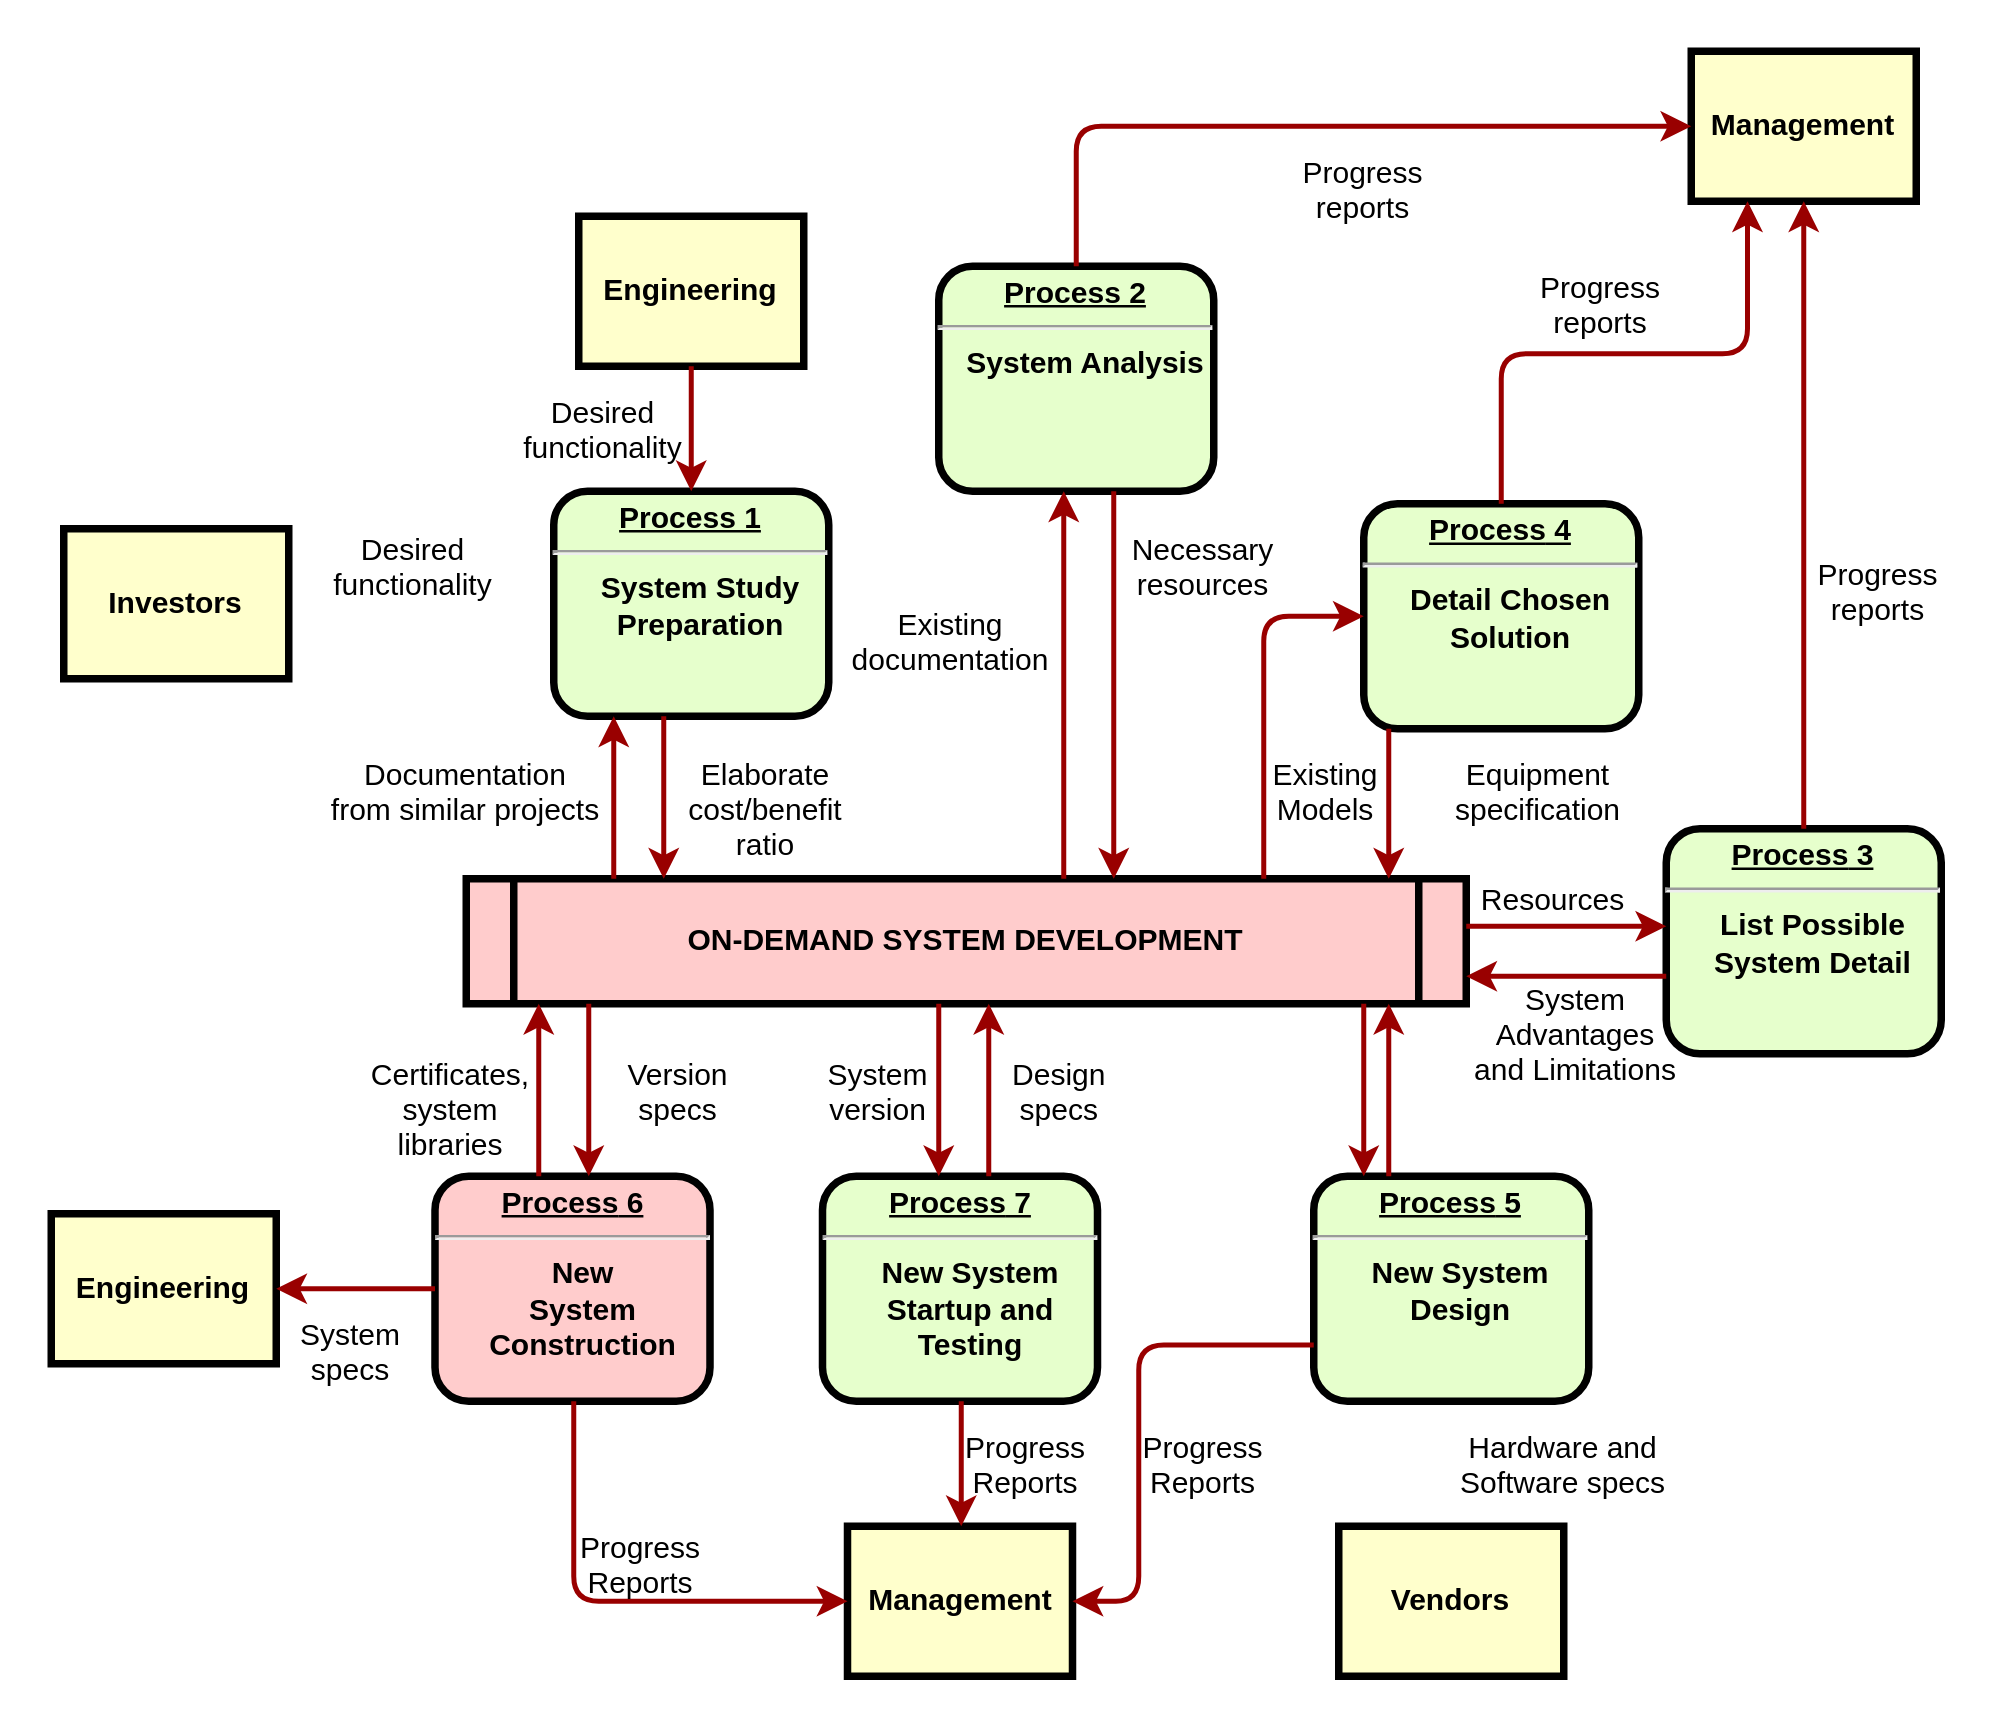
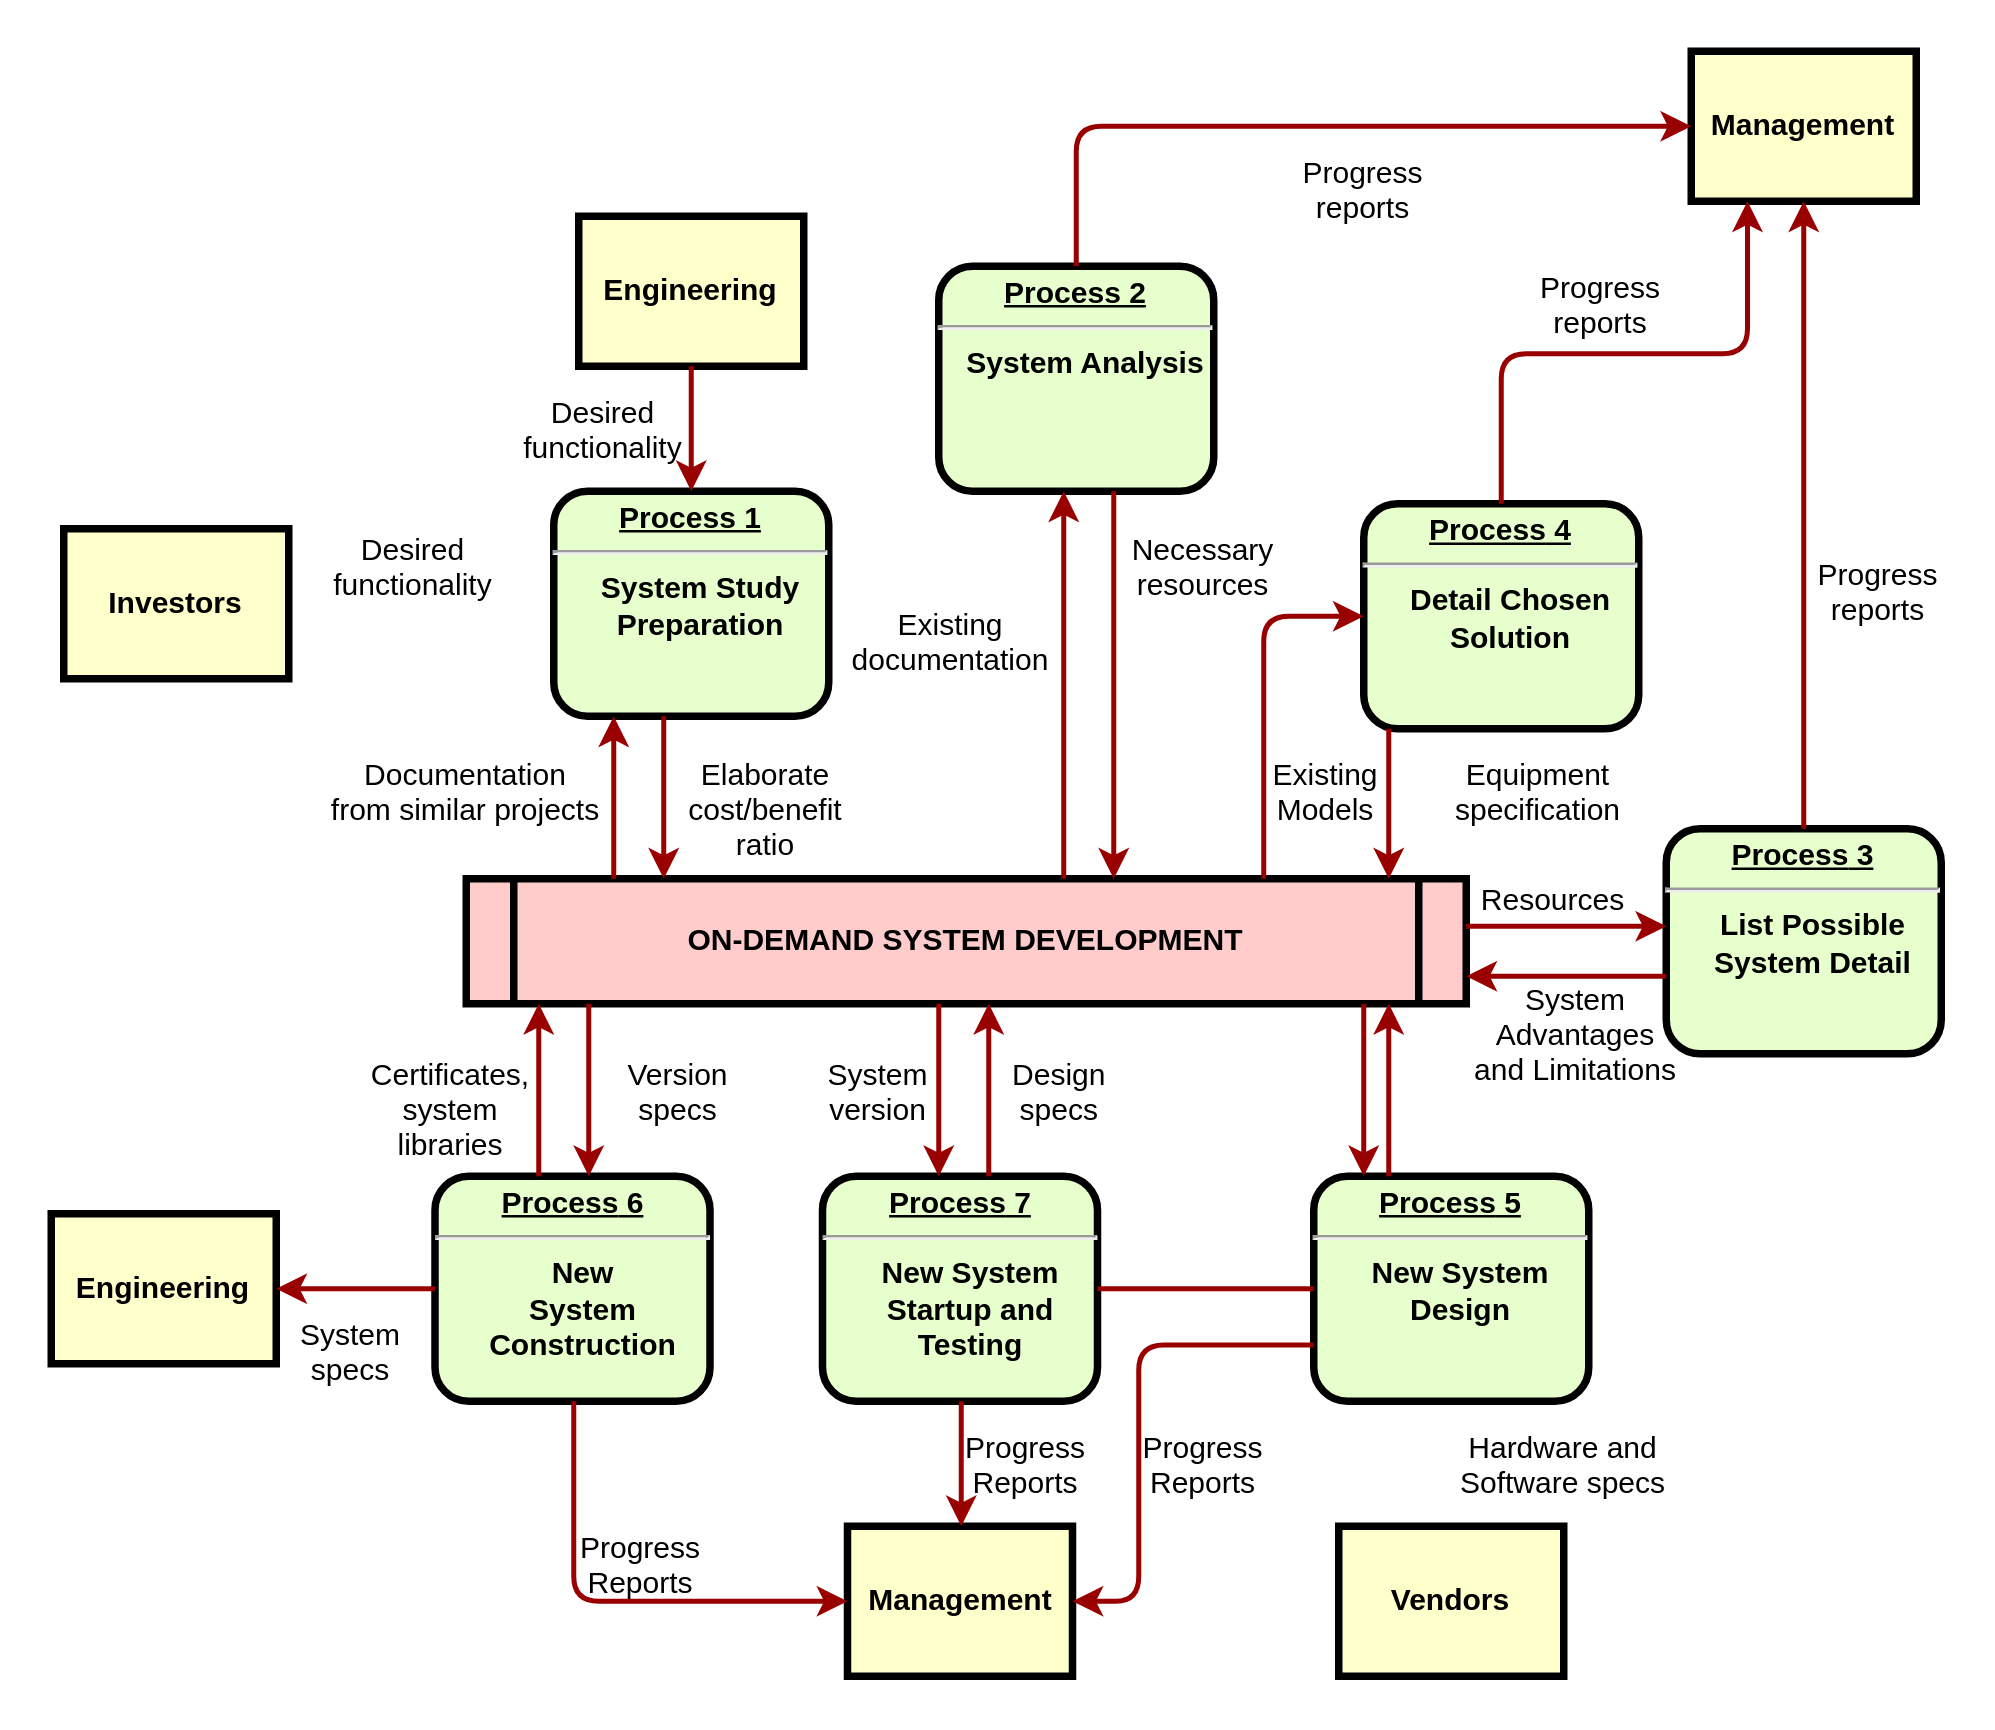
- <mxCell id="10" value="&lt;p style=&quot;margin: 0px; margin-top: 4px; text-align: center; text-decoration: underline;&quot;&gt;&lt;strong&gt;&lt;strong&gt;Process&lt;/strong&gt; 6&lt;br /&gt;&lt;/strong&gt;&lt;/p&gt;&lt;hr /&gt;&lt;p style=&quot;margin: 0px; margin-left: 8px;&quot;&gt;New&lt;/p&gt;&lt;p style=&quot;margin: 0px; margin-left: 8px;&quot;&gt;System&lt;/p&gt;&lt;p style=&quot;margin: 0px; margin-left: 8px;&quot;&gt;Construction&lt;/p&gt;" style="verticalAlign=middle;align=center;overflow=fill;fontSize=12;fontFamily=Helvetica;html=1;rounded=1;fontStyle=1;strokeWidth=3;fillColor=#ffcccc;" parent="1" vertex="1"><mxGeometry x="173.5" y="470" width="110" height="90" as="geometry" /></mxCell>
+ <mxCell id="10" value="&lt;p style=&quot;margin: 0px; margin-top: 4px; text-align: center; text-decoration: underline;&quot;&gt;&lt;strong&gt;&lt;strong&gt;Process&lt;/strong&gt; 6&lt;br /&gt;&lt;/strong&gt;&lt;/p&gt;&lt;hr /&gt;&lt;p style=&quot;margin: 0px; margin-left: 8px;&quot;&gt;New&lt;/p&gt;&lt;p style=&quot;margin: 0px; margin-left: 8px;&quot;&gt;System&lt;/p&gt;&lt;p style=&quot;margin: 0px; margin-left: 8px;&quot;&gt;Construction&lt;/p&gt;" style="verticalAlign=middle;align=center;overflow=fill;fontSize=12;fontFamily=Helvetica;html=1;rounded=1;fontStyle=1;strokeWidth=3;fillColor=#E6FFCC" parent="1" vertex="1"><mxGeometry x="173.5" y="470" width="110" height="90" as="geometry" /></mxCell>
+ <mxCell id="17" value="" style="endArrow=none;noEdgeStyle=1;strokeColor=#990000;strokeWidth=2" parent="1" source="9" target="16" edge="1"><mxGeometry relative="1" as="geometry"><mxPoint x="190.008" y="441" as="sourcePoint" /><mxPoint x="385.328" y="610" as="targetPoint" /></mxGeometry></mxCell>
